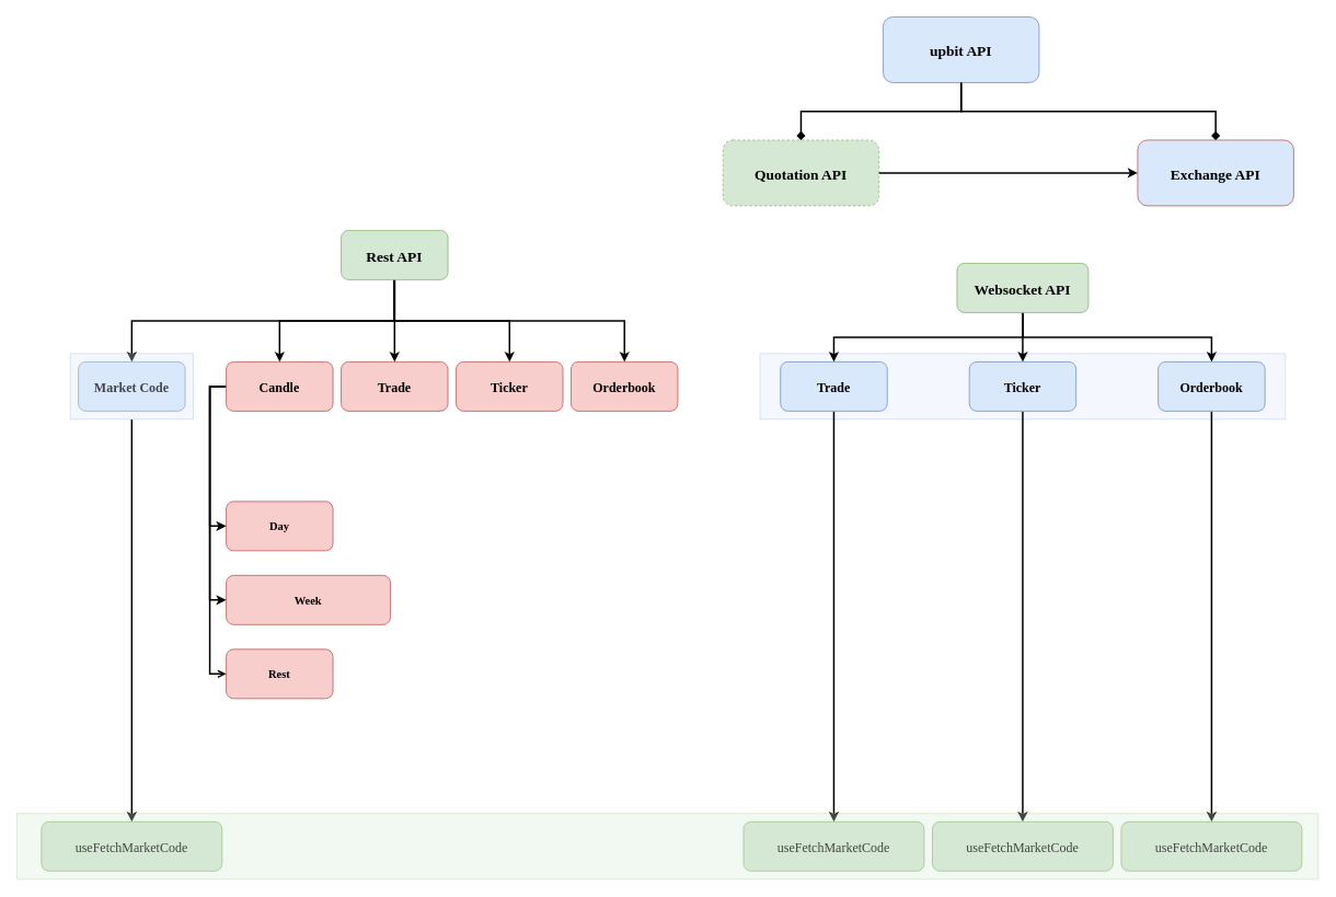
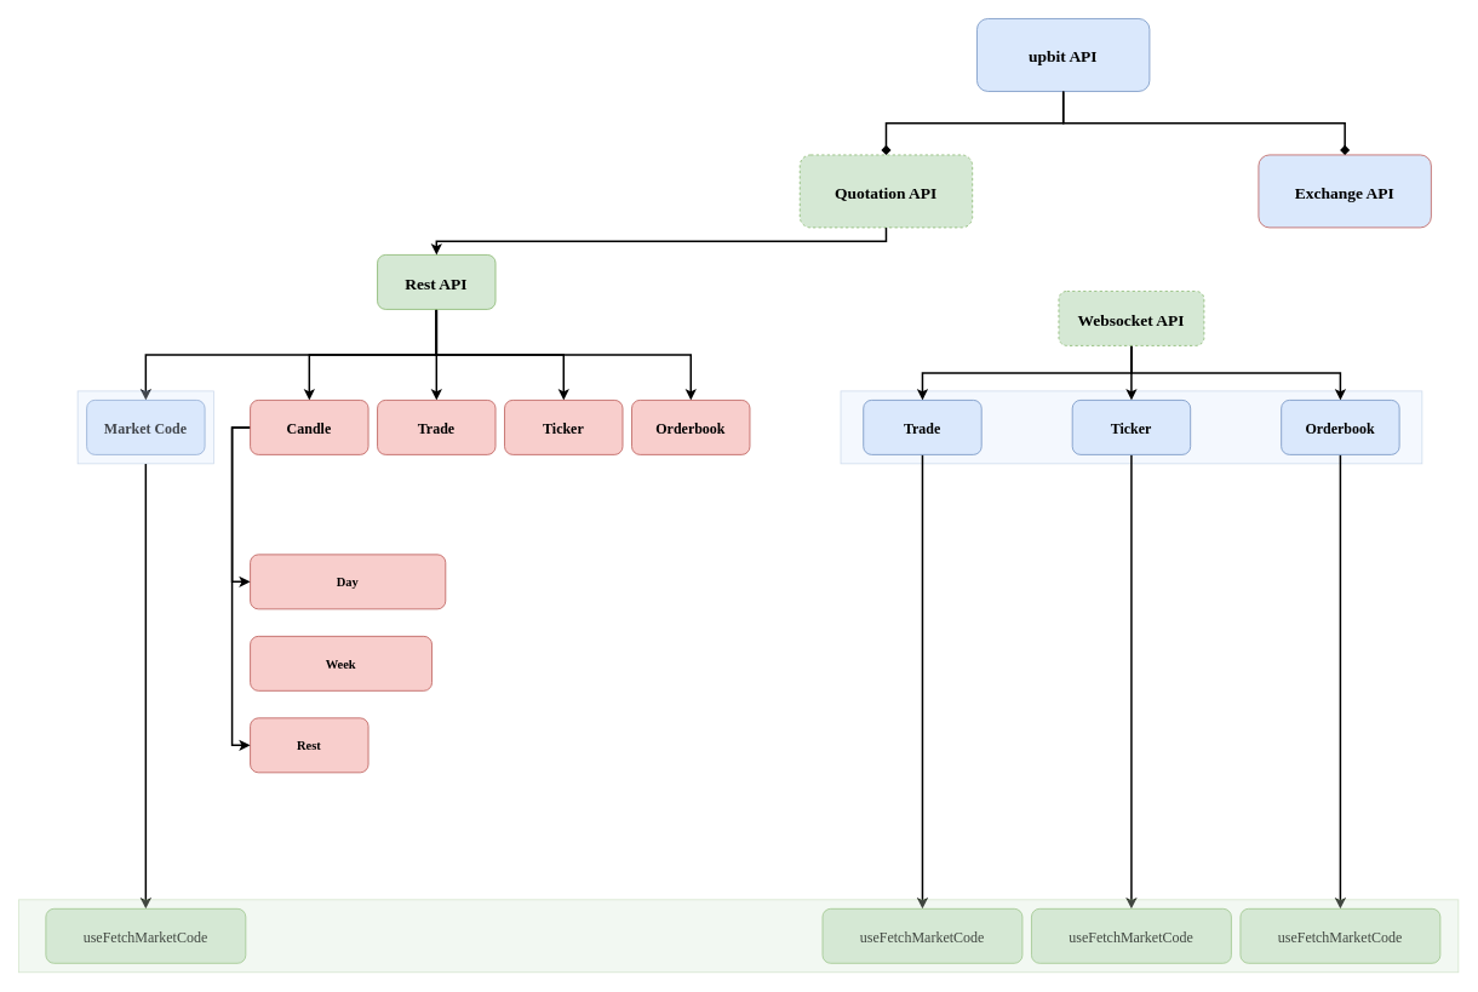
- <mxCell id="19" value="" style="edgeStyle=elbowEdgeStyle;elbow=vertical;strokeWidth=2;rounded=0;" edge="1" parent="1" source="6" target="4"><mxGeometry x="10" y="1130" width="100" height="100" as="geometry"><mxPoint x="295" y="70" as="sourcePoint" /><mxPoint x="395" y="-30" as="targetPoint" /></mxGeometry></mxCell>
+ <mxCell id="19" value="" style="edgeStyle=elbowEdgeStyle;elbow=vertical;strokeWidth=2;rounded=0" edge="1" parent="1" source="6" target="12"><mxGeometry x="10" y="1130" width="100" height="100" as="geometry"><mxPoint x="295" y="70" as="sourcePoint" /><mxPoint x="395" y="-30" as="targetPoint" /></mxGeometry></mxCell>
- <mxCell id="29" value="Websocket API" style="rounded=1;fillColor=#d5e8d4;strokeColor=#82b366;fontStyle=1;fontFamily=Tahoma;fontSize=18;" vertex="1" parent="1"><mxGeometry x="1165" y="320" width="160" height="60" as="geometry" /></mxCell>
+ <mxCell id="29" value="Websocket API" style="rounded=1;fillColor=#d5e8d4;strokeColor=#82b366;fontStyle=1;fontFamily=Tahoma;fontSize=18;dashed=1;" vertex="1" parent="1"><mxGeometry x="1165" y="320" width="160" height="60" as="geometry" /></mxCell>
- <mxCell id="15" value="Day" style="rounded=1;fillColor=#f8cecc;strokeColor=#b85450;fontStyle=1;fontFamily=Tahoma;fontSize=14" vertex="1" parent="1"><mxGeometry x="275" y="610" width="130" height="60" as="geometry" /></mxCell>
+ <mxCell id="15" value="Day" style="rounded=1;fillColor=#f8cecc;strokeColor=#b85450;fontStyle=1;fontFamily=Tahoma;fontSize=14" vertex="1" parent="1"><mxGeometry x="275" y="610" width="215" height="60" as="geometry" /></mxCell>
- <mxCell id="21" style="edgeStyle=orthogonalEdgeStyle;rounded=0;orthogonalLoop=1;jettySize=auto;html=1;exitX=0;exitY=0.5;exitDx=0;exitDy=0;entryX=0;entryY=0.5;entryDx=0;entryDy=0;strokeWidth=2;" edge="1" parent="1" source="23" target="16"><mxGeometry relative="1" as="geometry" /></mxCell>
- <mxCell id="22" style="edgeStyle=orthogonalEdgeStyle;rounded=0;orthogonalLoop=1;jettySize=auto;html=1;exitX=0;exitY=0.5;exitDx=0;exitDy=0;entryX=0;entryY=0.5;entryDx=0;entryDy=0;strokeWidth=2;endArrow=open;" edge="1" parent="1" source="23" target="17"><mxGeometry relative="1" as="geometry" /></mxCell>
+ <mxCell id="22" style="edgeStyle=orthogonalEdgeStyle;rounded=0;orthogonalLoop=1;jettySize=auto;html=1;exitX=0;exitY=0.5;exitDx=0;exitDy=0;entryX=0;entryY=0.5;entryDx=0;entryDy=0;strokeWidth=2;" edge="1" parent="1" source="23" target="17"><mxGeometry relative="1" as="geometry" /></mxCell>
